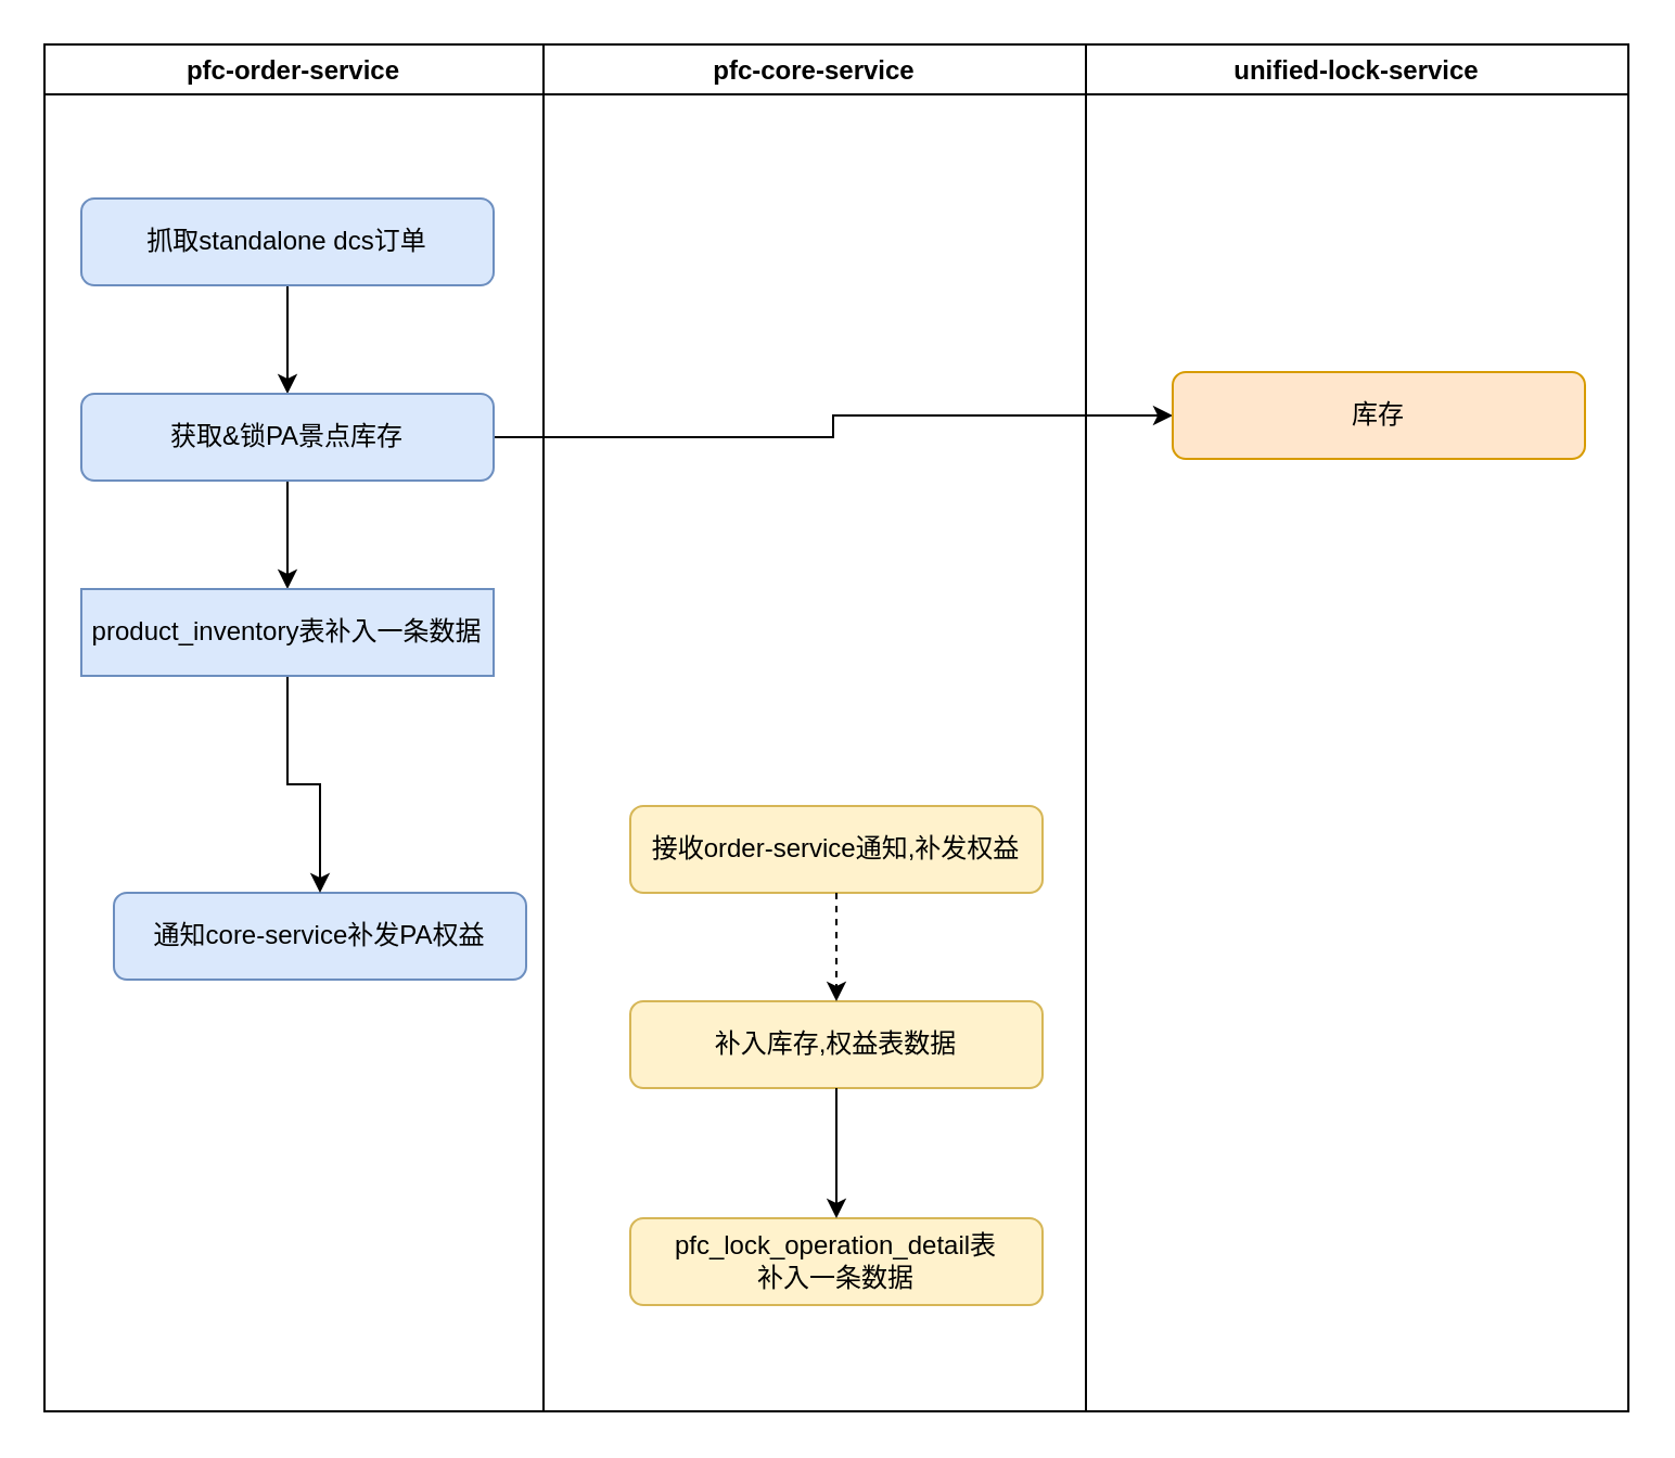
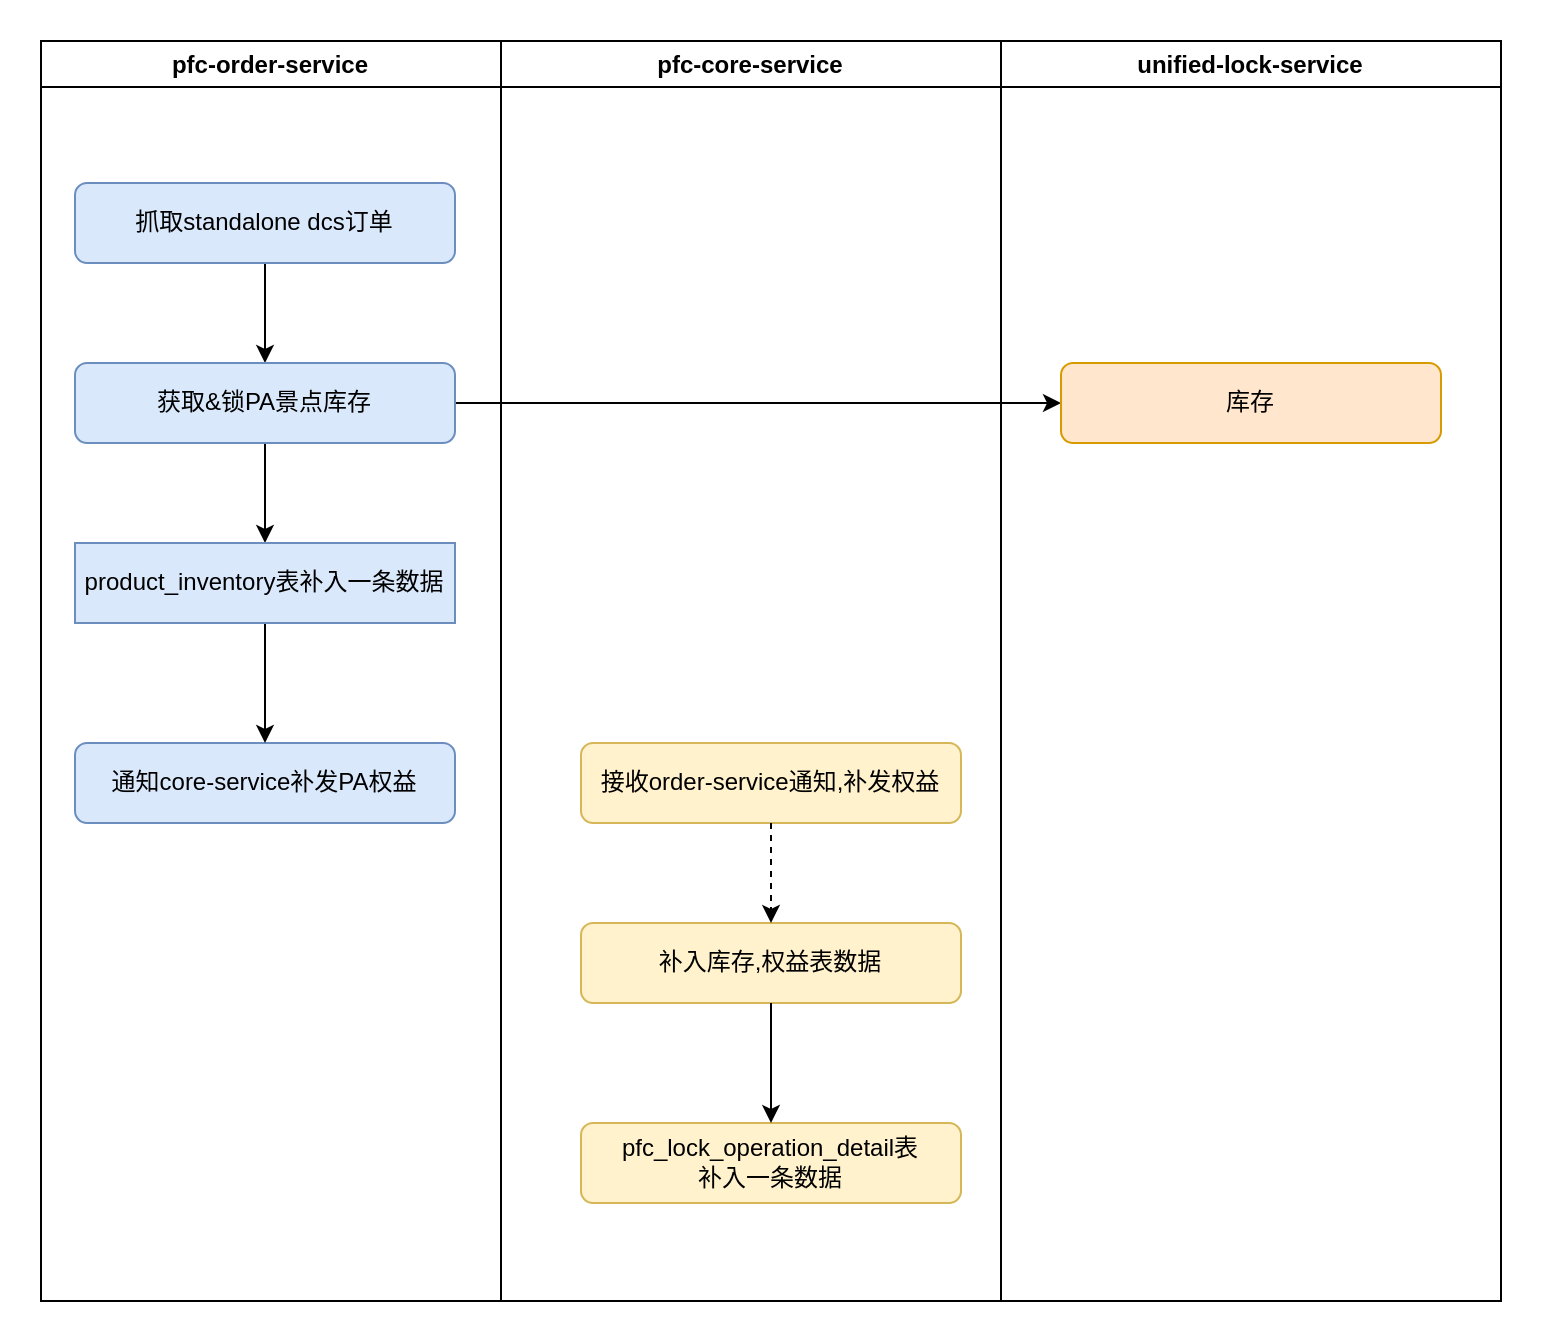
- <mxCell id="20" value="库存" style="rounded=1;whiteSpace=wrap;html=1;fillColor=#ffe6cc;strokeColor=#d79b00;" vertex="1" parent="17"><mxGeometry x="40" y="151" width="190" height="40" as="geometry" /></mxCell>
+ <mxCell id="20" value="库存" style="rounded=1;whiteSpace=wrap;html=1;fillColor=#ffe6cc;strokeColor=#d79b00;" vertex="1" parent="17"><mxGeometry x="30" y="161" width="190" height="40" as="geometry" /></mxCell>
- <mxCell id="7" value="通知core-service补发PA权益" style="rounded=1;whiteSpace=wrap;html=1;fillColor=#dae8fc;strokeColor=#6c8ebf;" parent="1" vertex="1"><mxGeometry x="52" y="411" width="190" height="40" as="geometry" /></mxCell>
+ <mxCell id="7" value="通知core-service补发PA权益" style="rounded=1;whiteSpace=wrap;html=1;fillColor=#dae8fc;strokeColor=#6c8ebf;" parent="1" vertex="1"><mxGeometry x="37" y="371" width="190" height="40" as="geometry" /></mxCell>
